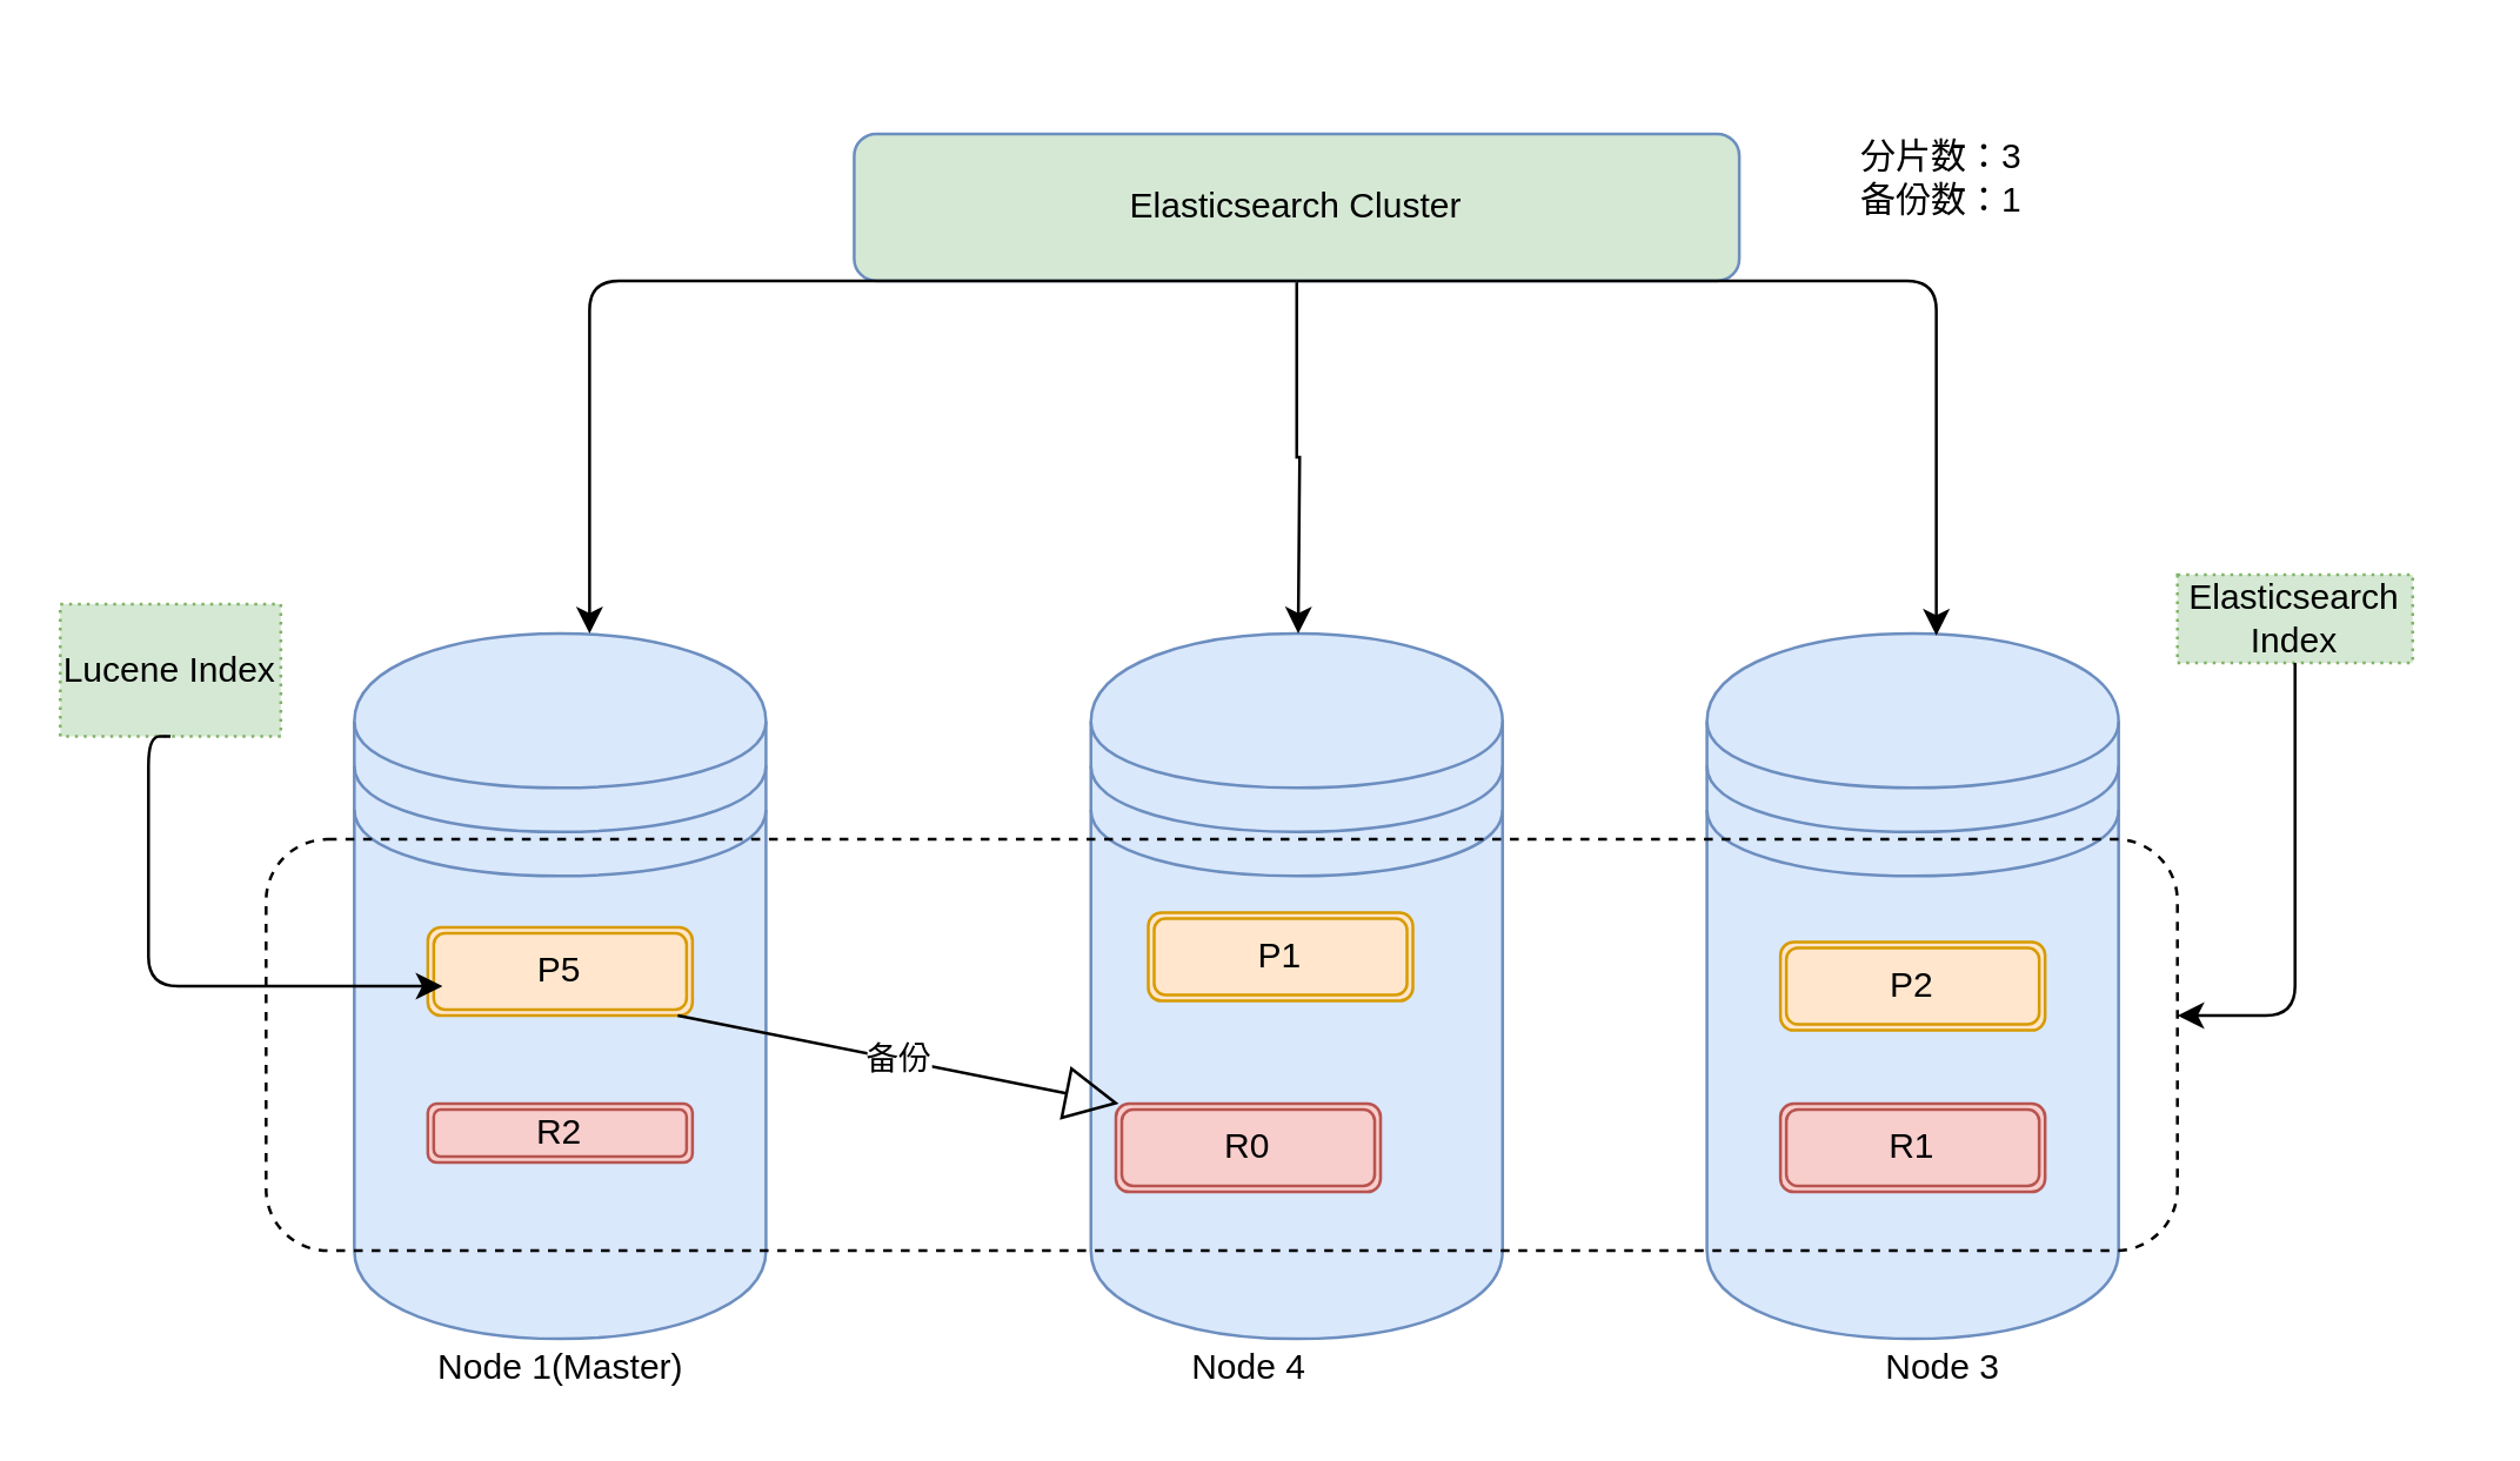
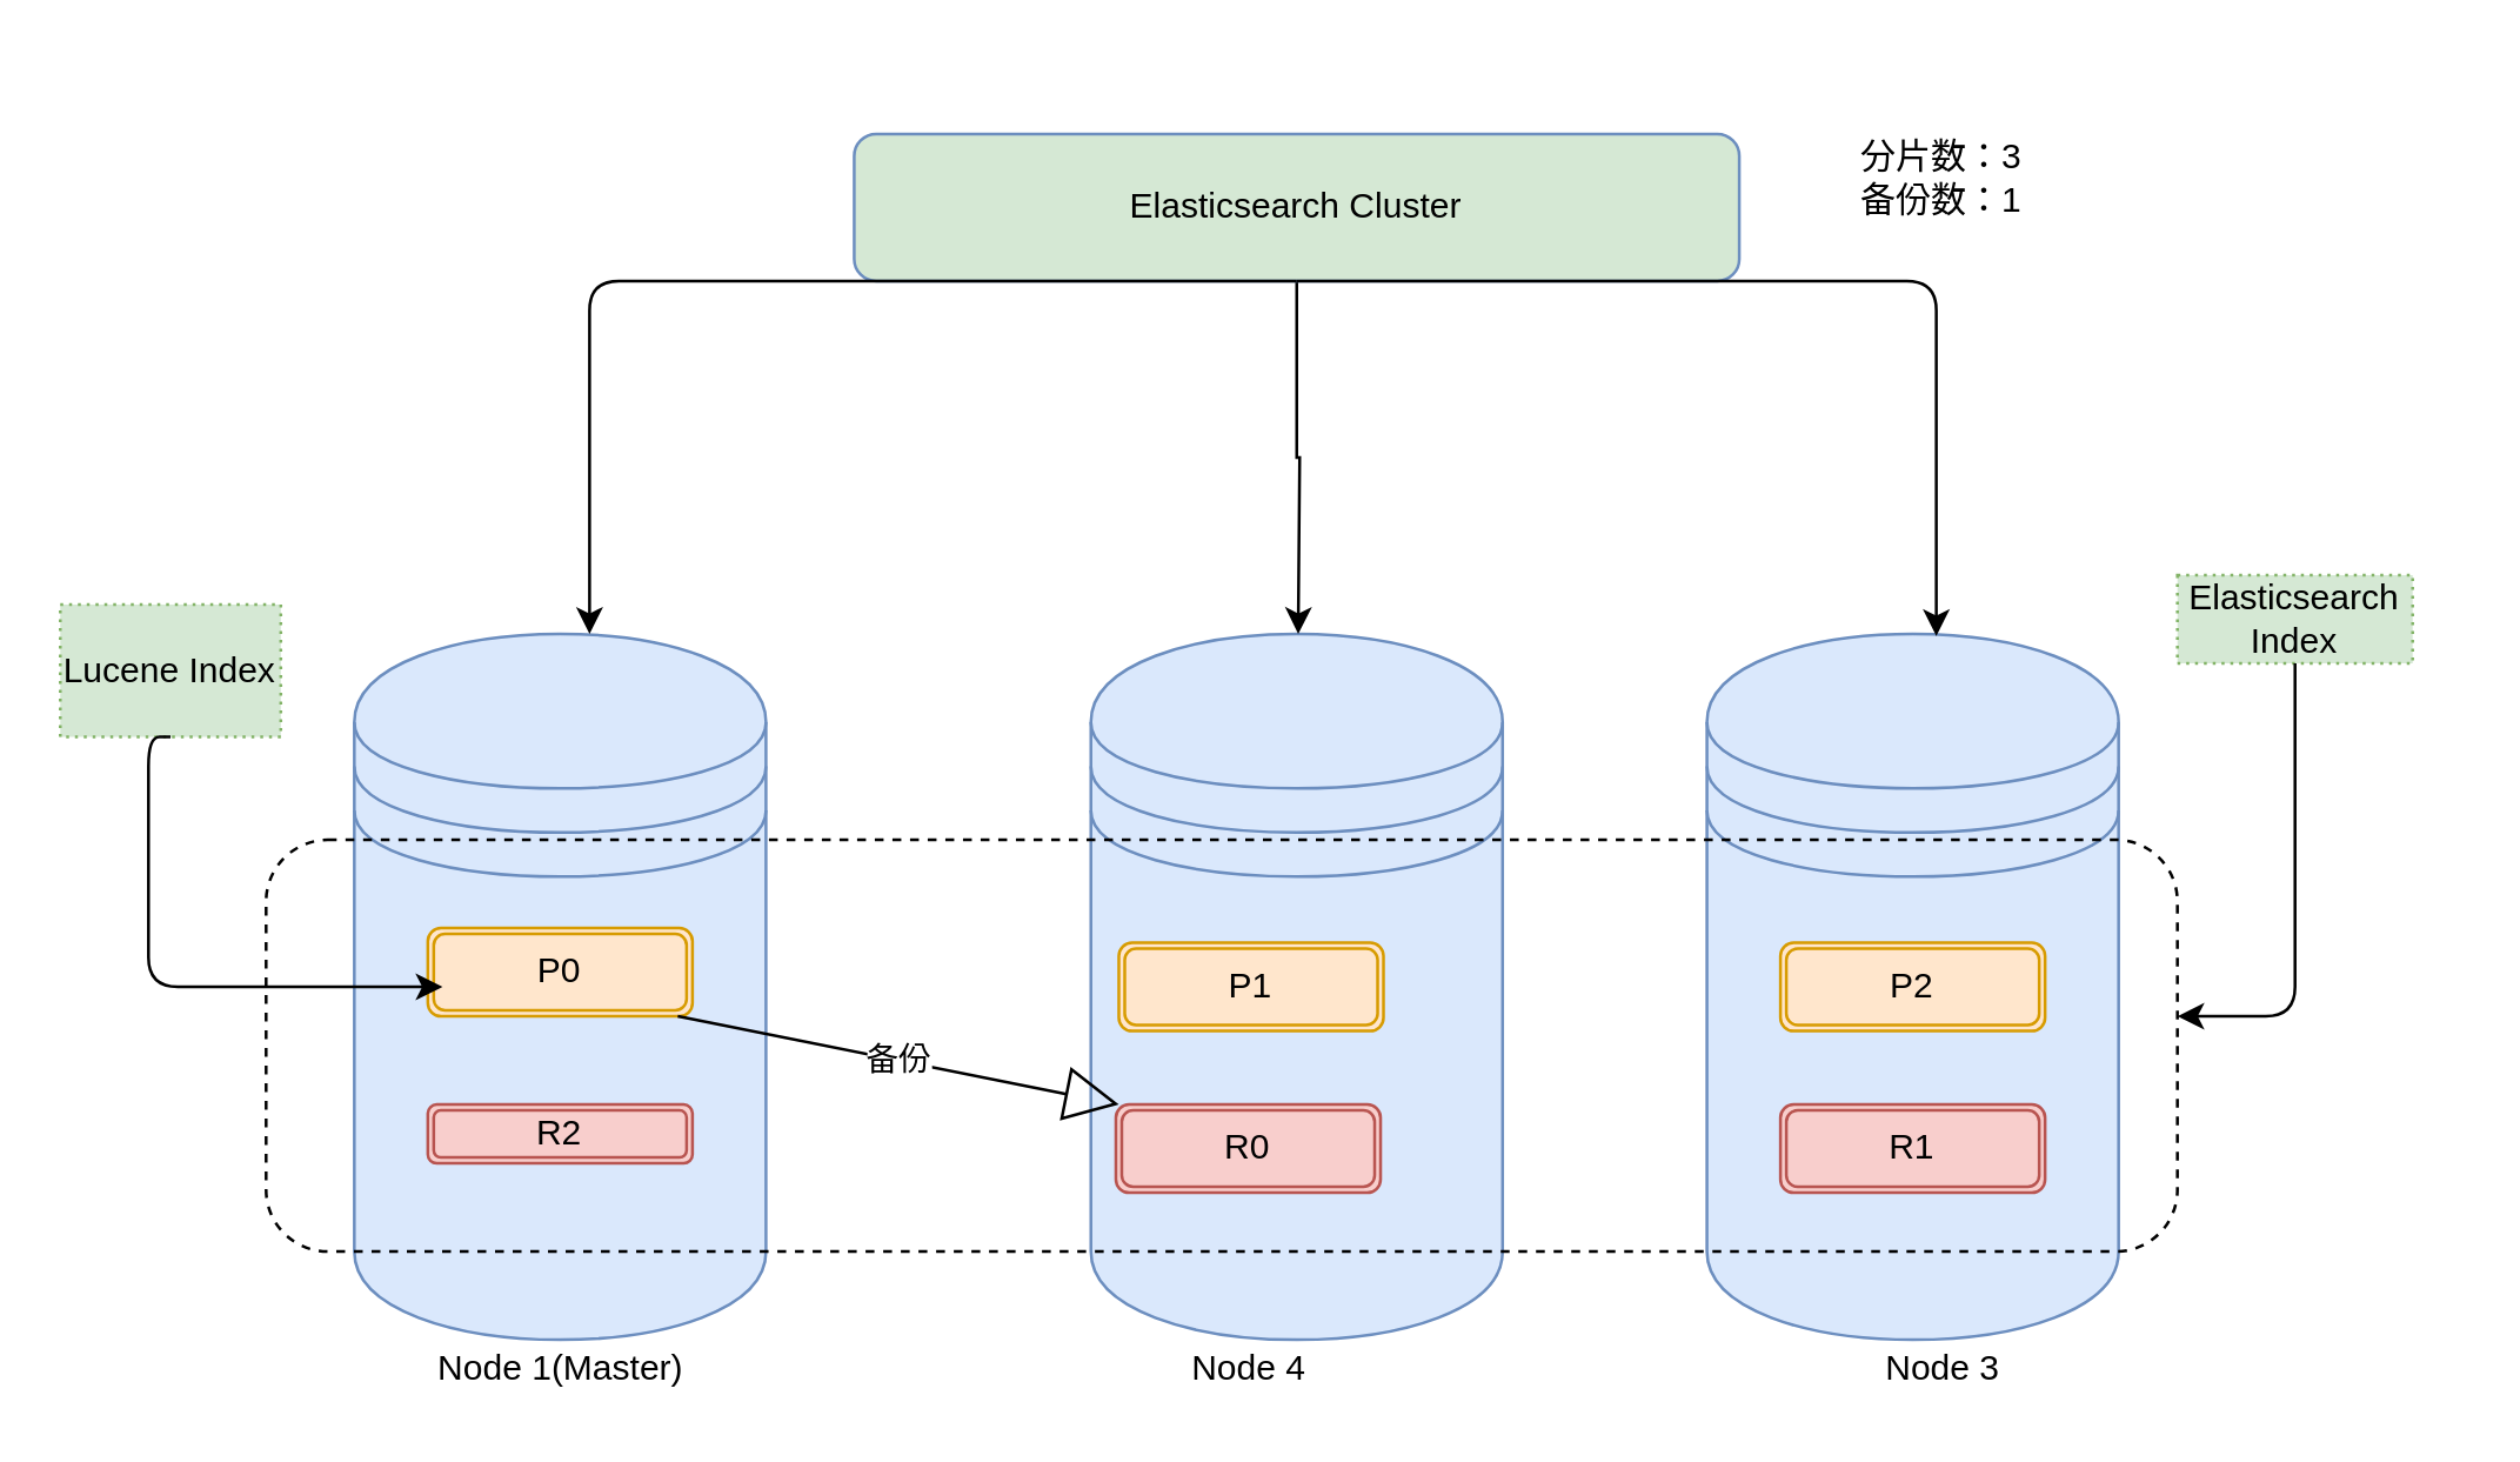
- <mxCell id="9" value="P1" style="shape=ext;double=1;rounded=1;whiteSpace=wrap;html=1;fillColor=#ffe6cc;strokeColor=#d79b00;" vertex="1" parent="1"><mxGeometry x="390" y="310" width="90" height="30" as="geometry" /></mxCell>
+ <mxCell id="9" value="P1" style="shape=ext;double=1;rounded=1;whiteSpace=wrap;html=1;fillColor=#ffe6cc;strokeColor=#d79b00;" vertex="1" parent="1"><mxGeometry x="380" y="320" width="90" height="30" as="geometry" /></mxCell>
- <mxCell id="8" value="P5" style="shape=ext;double=1;rounded=1;whiteSpace=wrap;html=1;fillColor=#ffe6cc;strokeColor=#d79b00;" vertex="1" parent="1"><mxGeometry x="145" y="315" width="90" height="30" as="geometry" /></mxCell>
+ <mxCell id="8" value="P0" style="shape=ext;double=1;rounded=1;whiteSpace=wrap;html=1;fillColor=#ffe6cc;strokeColor=#d79b00;" vertex="1" parent="1"><mxGeometry x="145" y="315" width="90" height="30" as="geometry" /></mxCell>
